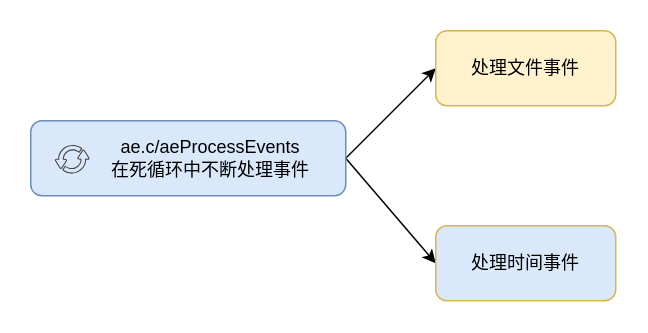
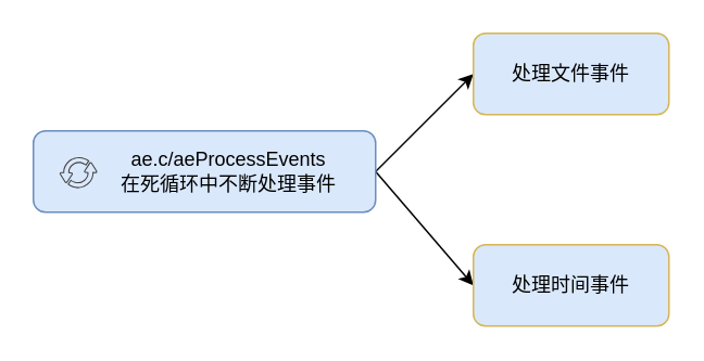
- <mxCell id="7" value="处理文件事件" style="rounded=1;whiteSpace=wrap;html=1;fillColor=#fff2cc;strokeColor=#d6b656;" vertex="1" parent="1"><mxGeometry x="290" y="20" width="120" height="50" as="geometry" /></mxCell>
+ <mxCell id="7" value="处理文件事件" style="rounded=1;whiteSpace=wrap;html=1;fillColor=#dae8fc;strokeColor=#d6b656;" vertex="1" parent="1"><mxGeometry x="290" y="20" width="120" height="50" as="geometry" /></mxCell>
